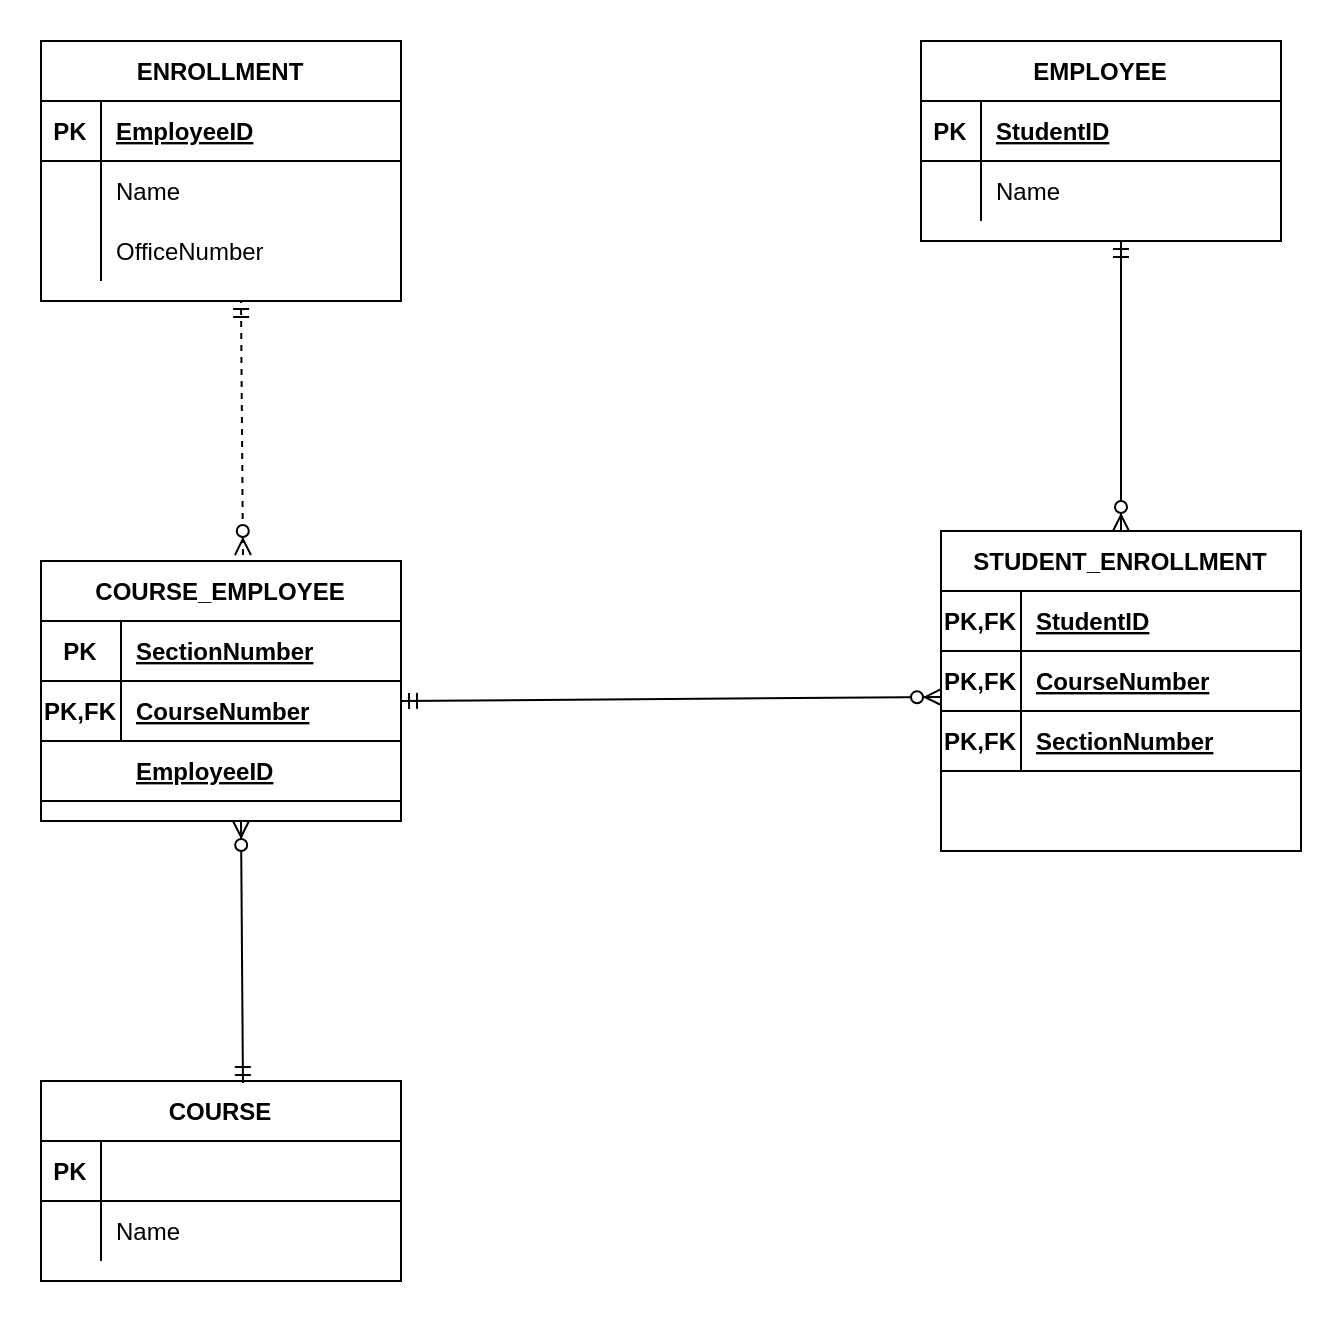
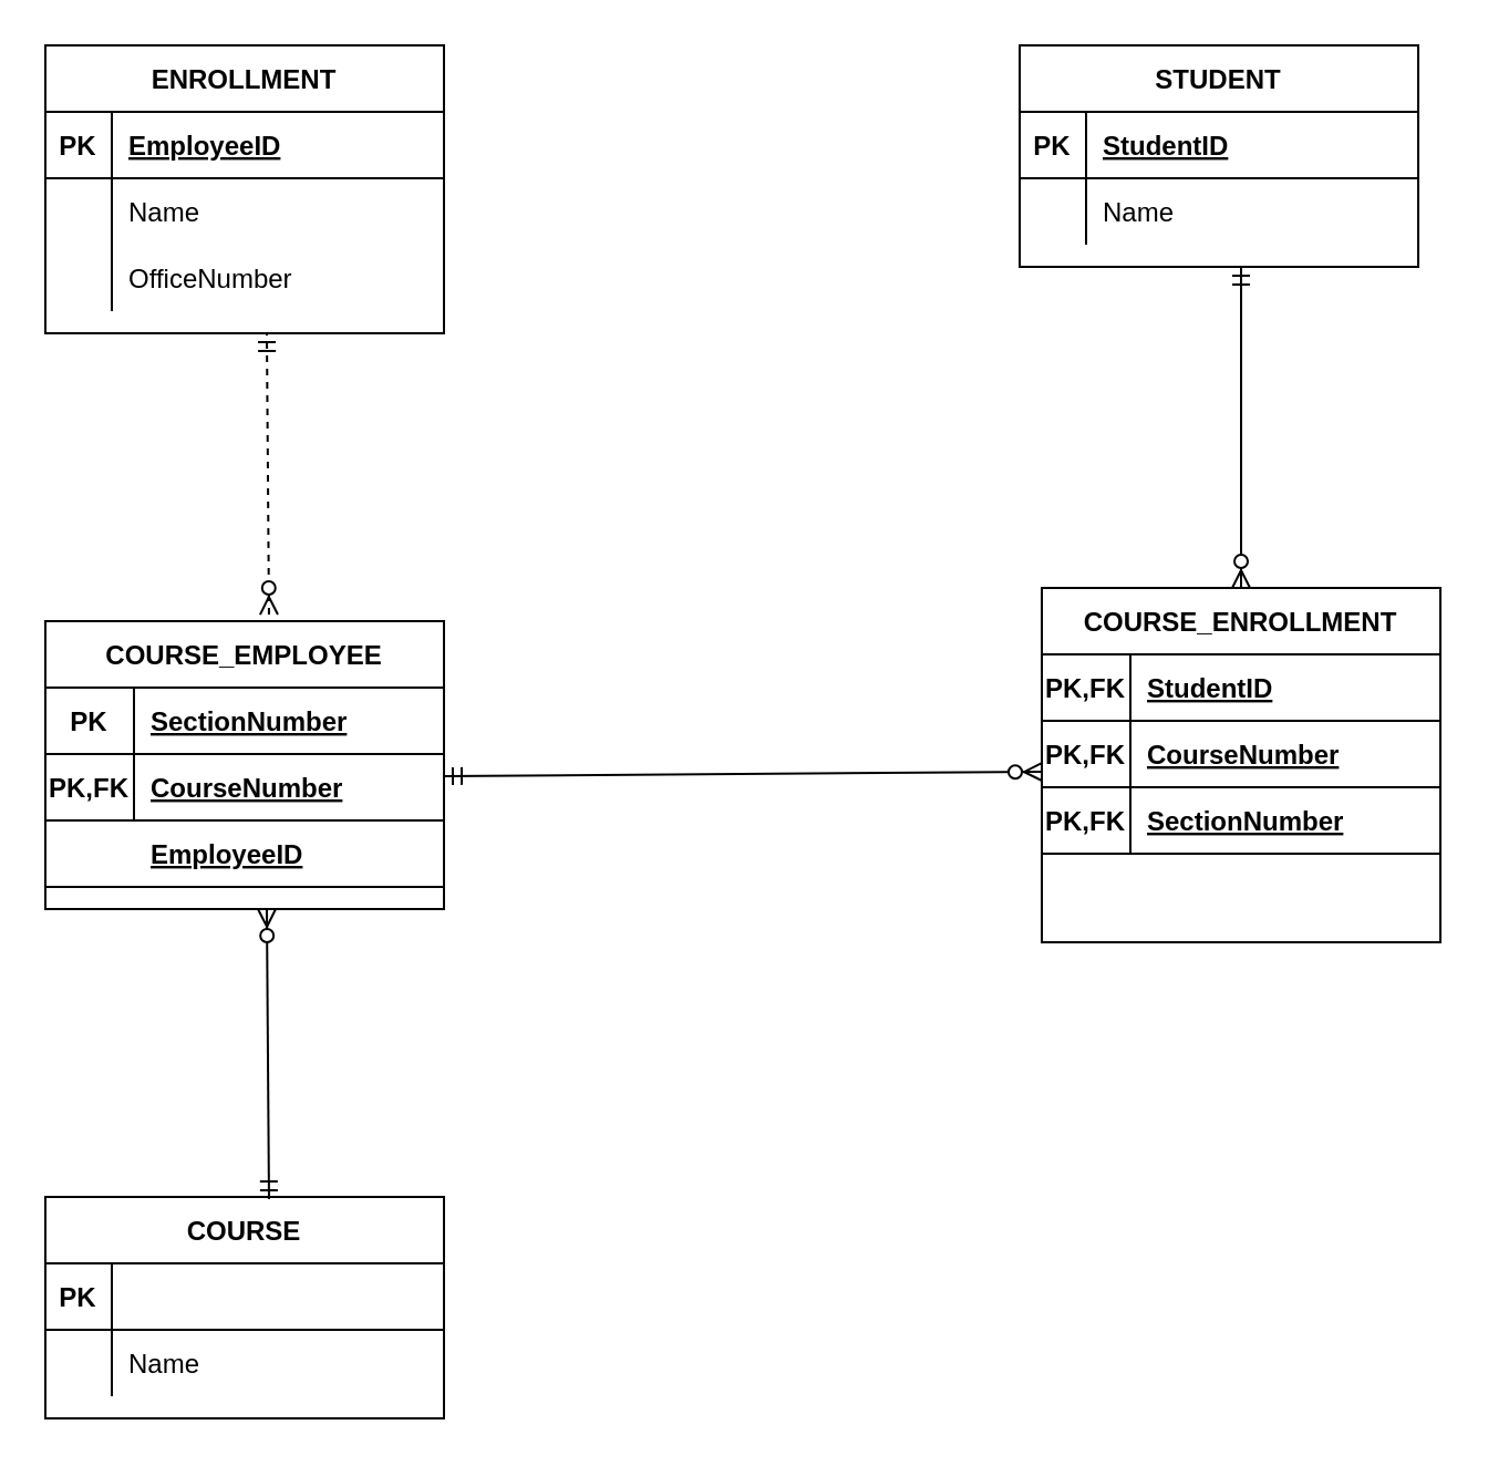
- <mxCell id="12" value="EMPLOYEE" style="shape=table;startSize=30;container=1;collapsible=1;childLayout=tableLayout;fixedRows=1;rowLines=0;fontStyle=1;align=center;resizeLast=1;" vertex="1" parent="1"><mxGeometry x="460" y="20" width="180" height="100" as="geometry" /></mxCell>
+ <mxCell id="12" value="STUDENT" style="shape=table;startSize=30;container=1;collapsible=1;childLayout=tableLayout;fixedRows=1;rowLines=0;fontStyle=1;align=center;resizeLast=1;" vertex="1" parent="1"><mxGeometry x="460" y="20" width="180" height="100" as="geometry" /></mxCell>
- <mxCell id="34" value="STUDENT_ENROLLMENT" style="shape=table;startSize=30;container=1;collapsible=1;childLayout=tableLayout;fixedRows=1;rowLines=0;fontStyle=1;align=center;resizeLast=1;" vertex="1" parent="1"><mxGeometry x="470" y="265" width="180" height="160" as="geometry" /></mxCell>
+ <mxCell id="34" value="COURSE_ENROLLMENT" style="shape=table;startSize=30;container=1;collapsible=1;childLayout=tableLayout;fixedRows=1;rowLines=0;fontStyle=1;align=center;resizeLast=1;" vertex="1" parent="1"><mxGeometry x="470" y="265" width="180" height="160" as="geometry" /></mxCell>
